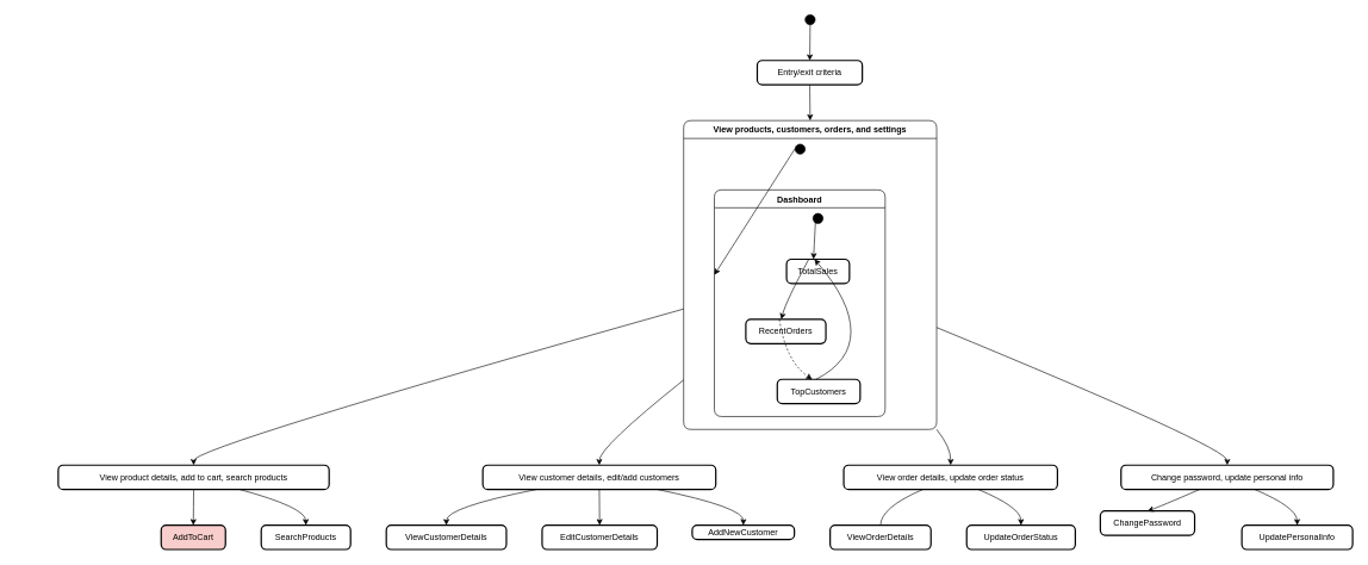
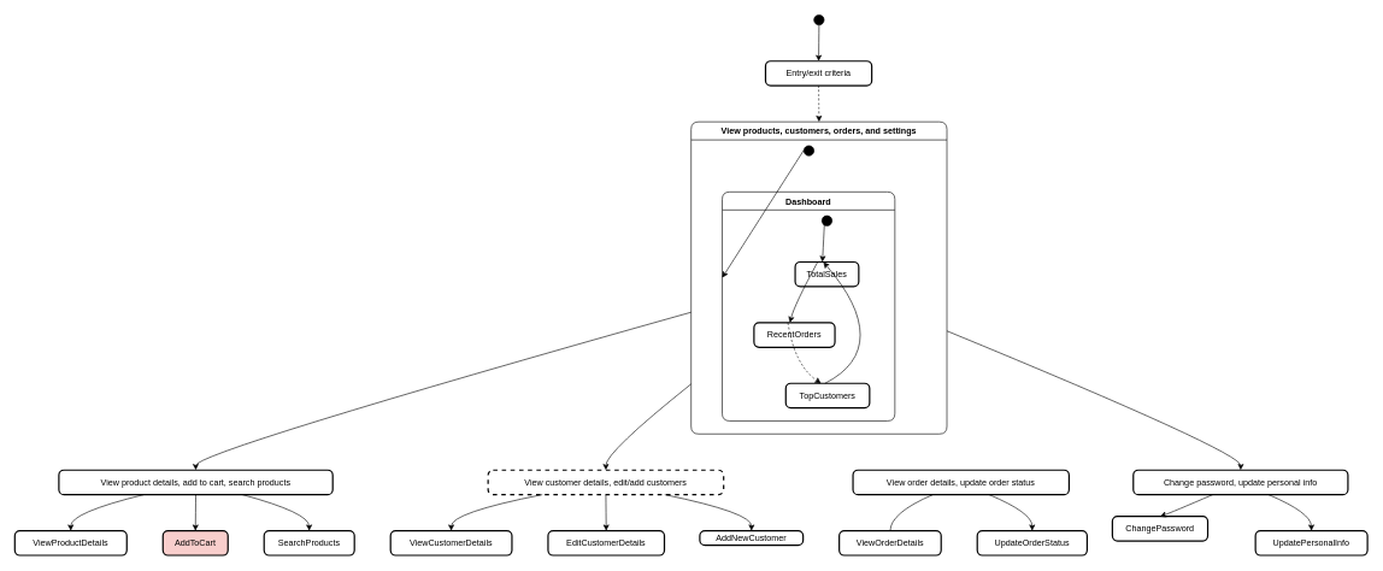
- <mxCell id="41" value="" style="curved=1;startArrow=none;;exitX=0.5;exitY=1;entryX=0.5;entryY=0;" edge="1" parent="1" source="3" target="4"><mxGeometry relative="1" as="geometry"><Array as="points" /></mxGeometry></mxCell>
+ <mxCell id="41" value="" style="curved=1;startArrow=none;exitX=0.5;exitY=1;entryX=0.5;entryY=0;dashed=1;" edge="1" parent="1" source="3" target="4"><mxGeometry relative="1" as="geometry"><Array as="points" /></mxGeometry></mxCell>
- <mxCell id="44" value="" style="curved=1;startArrow=none;;exitX=1;exitY=1;entryX=0.5;entryY=0;" edge="1" parent="1" source="4" target="18"><mxGeometry relative="1" as="geometry"><Array as="points"><mxPoint x="1330" y="625" /></Array></mxGeometry></mxCell>
- <mxCell id="17" value="View customer details, edit/add customers" style="rounded=1;absoluteArcSize=1;arcSize=14;whiteSpace=wrap;strokeWidth=2;" vertex="1" parent="1"><mxGeometry x="675" y="650" width="326" height="34" as="geometry" /></mxCell>
+ <mxCell id="17" value="View customer details, edit/add customers" style="rounded=1;absoluteArcSize=1;arcSize=14;whiteSpace=wrap;strokeWidth=2;dashed=1;" vertex="1" parent="1"><mxGeometry x="675" y="650" width="326" height="34" as="geometry" /></mxCell>
+ <mxCell id="31" value="" style="curved=1;startArrow=none;;exitX=0.31;exitY=1;entryX=0.5;entryY=0;" edge="1" parent="1" source="16" target="20"><mxGeometry relative="1" as="geometry"><Array as="points"><mxPoint x="97" y="709" /></Array></mxGeometry></mxCell>
+ <mxCell id="20" value="ViewProductDetails" style="rounded=1;absoluteArcSize=1;arcSize=14;whiteSpace=wrap;strokeWidth=2;" vertex="1" parent="1"><mxGeometry x="20" y="734" width="155" height="34" as="geometry" /></mxCell>
